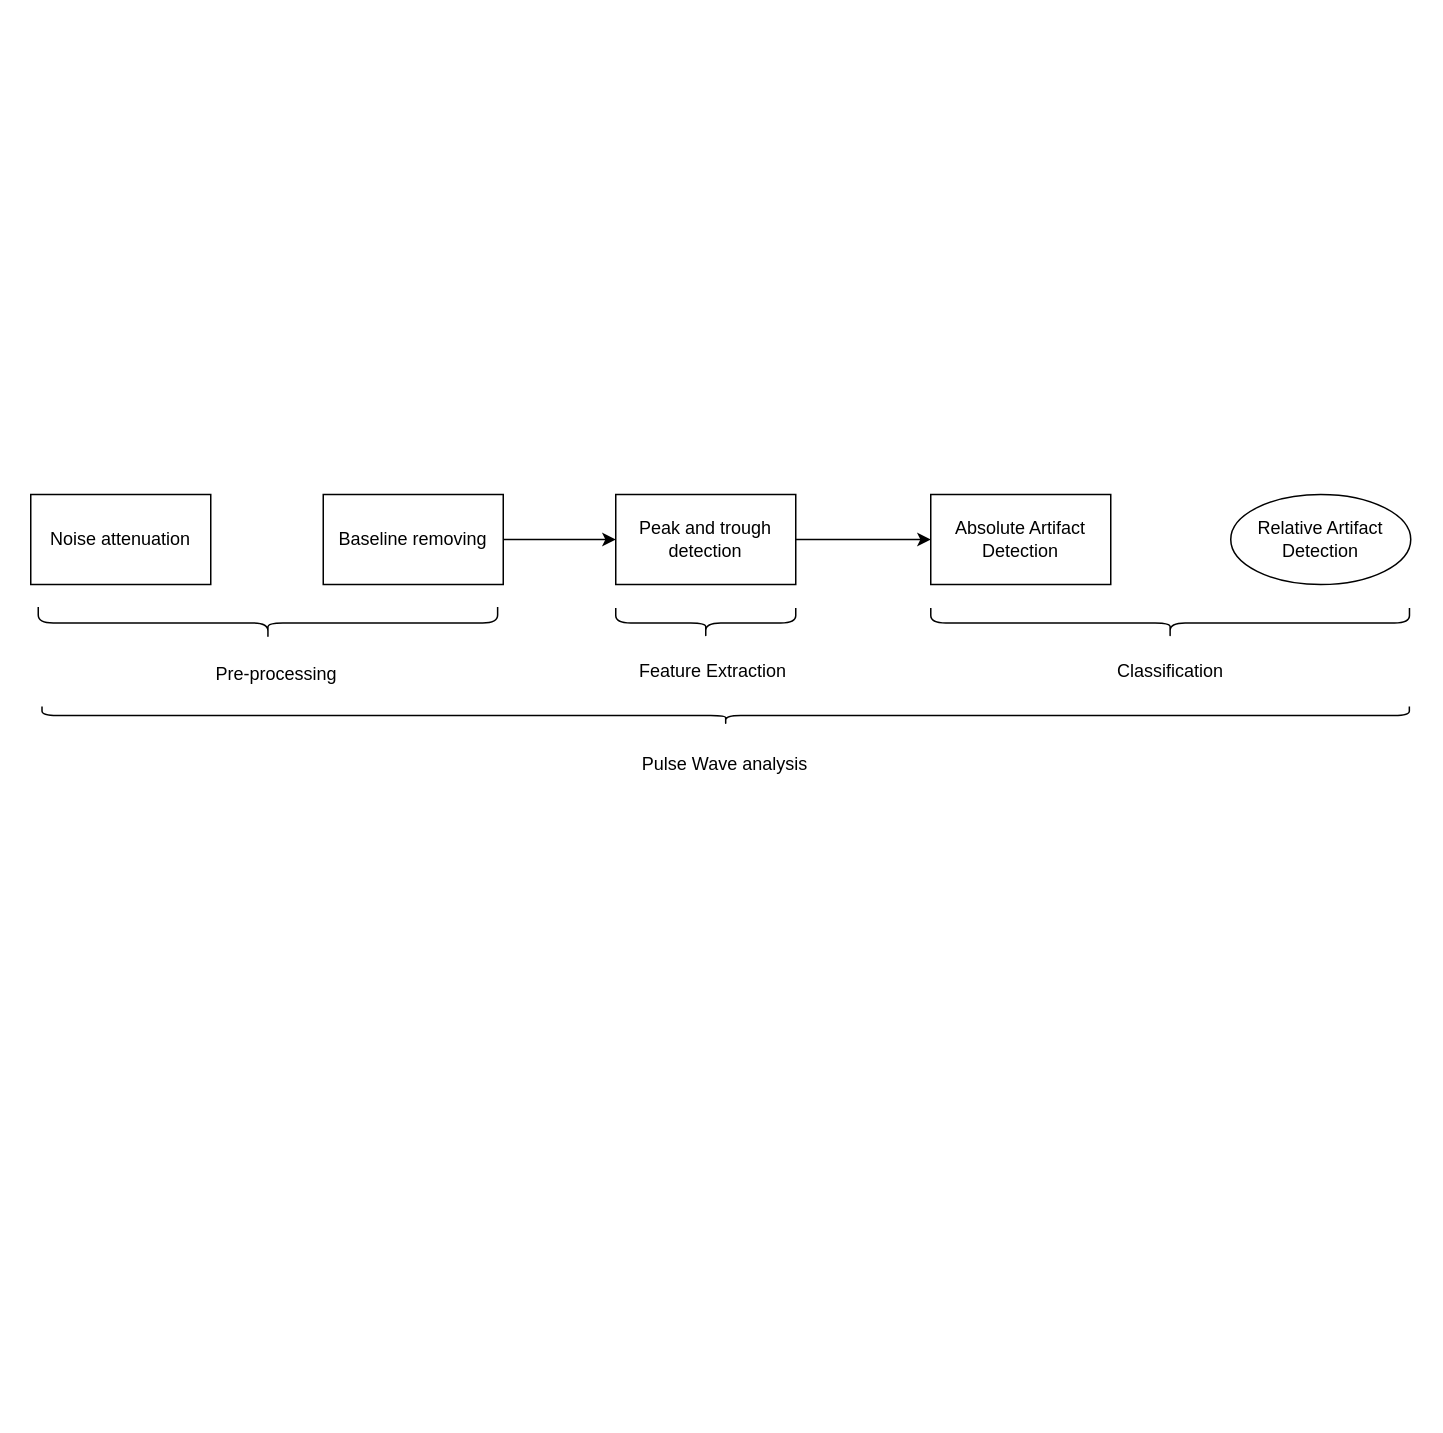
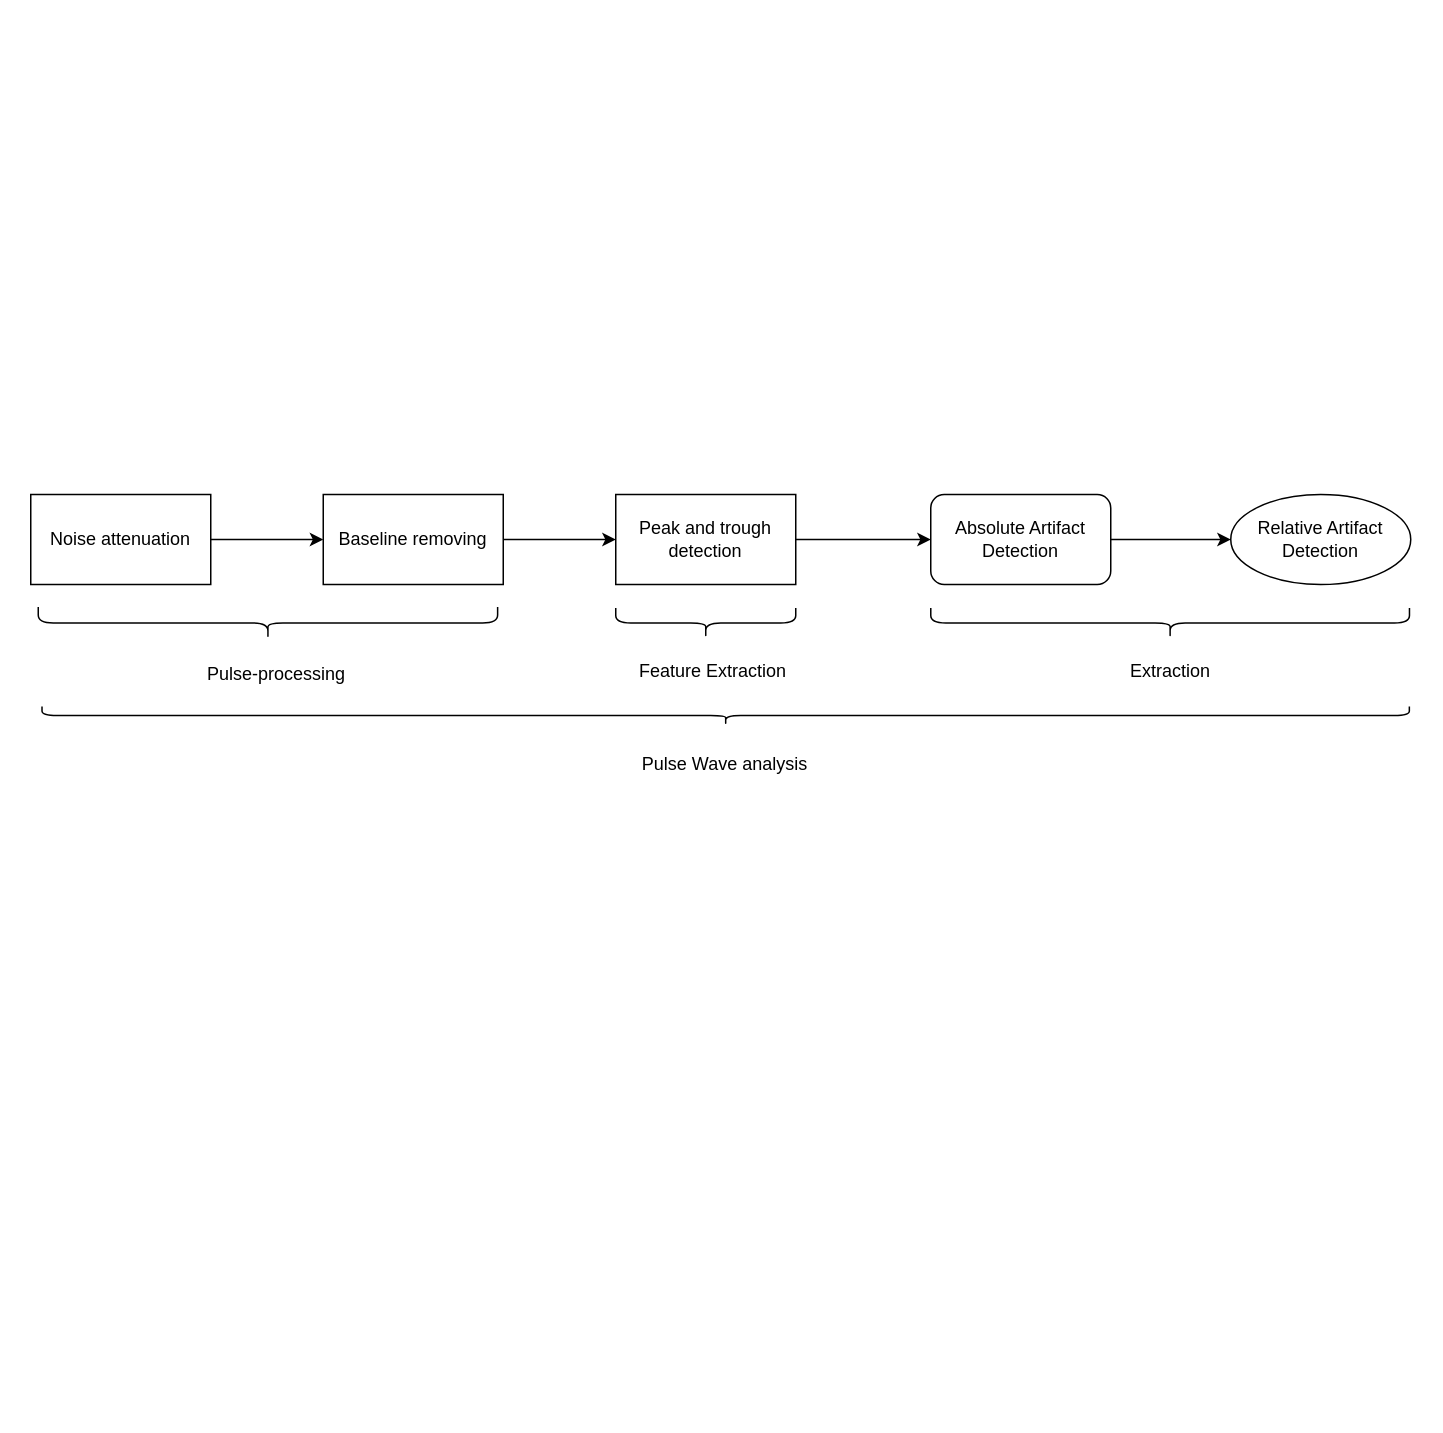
+ <mxCell id="15" value="" style="endArrow=classic;html=1;rounded=0;exitX=1;exitY=0.5;exitDx=0;exitDy=0;entryX=0;entryY=0.5;entryDx=0;entryDy=0;" edge="1" parent="1" source="2" target="3"><mxGeometry width="50" height="50" relative="1" as="geometry"><mxPoint x="340" y="509" as="sourcePoint" /><mxPoint x="390" y="459" as="targetPoint" /></mxGeometry></mxCell>
- <mxCell id="5" value="Absolute Artifact Detection" style="rounded=0;whiteSpace=wrap;html=1;" vertex="1" parent="1"><mxGeometry x="620" y="329" width="120" height="60" as="geometry" /></mxCell>
+ <mxCell id="5" value="Absolute Artifact Detection" style="whiteSpace=wrap;html=1;rounded=1;" vertex="1" parent="1"><mxGeometry x="620" y="329" width="120" height="60" as="geometry" /></mxCell>
+ <mxCell id="18" value="" style="endArrow=classic;html=1;rounded=0;exitX=1;exitY=0.5;exitDx=0;exitDy=0;entryX=0;entryY=0.5;entryDx=0;entryDy=0;" edge="1" parent="1" source="5" target="6"><mxGeometry width="50" height="50" relative="1" as="geometry"><mxPoint x="570" y="509" as="sourcePoint" /><mxPoint x="620" y="459" as="targetPoint" /></mxGeometry></mxCell>
- <mxCell id="12" value="Classification" style="text;html=1;strokeColor=none;fillColor=none;align=center;verticalAlign=middle;whiteSpace=wrap;rounded=0;" vertex="1" parent="1"><mxGeometry x="729.79" y="429" width="99.57" height="35" as="geometry" /></mxCell>
+ <mxCell id="12" value="Extraction" style="text;html=1;strokeColor=none;fillColor=none;align=center;verticalAlign=middle;whiteSpace=wrap;rounded=0;" vertex="1" parent="1"><mxGeometry x="729.79" y="429" width="99.57" height="35" as="geometry" /></mxCell>
- <mxCell id="8" value="Pre-processing" style="text;html=1;strokeColor=none;fillColor=none;align=center;verticalAlign=middle;whiteSpace=wrap;rounded=0;" vertex="1" parent="1"><mxGeometry x="130" y="429" width="108.13" height="40" as="geometry" /></mxCell>
+ <mxCell id="8" value="Pulse-processing" style="text;html=1;strokeColor=none;fillColor=none;align=center;verticalAlign=middle;whiteSpace=wrap;rounded=0;" vertex="1" parent="1"><mxGeometry x="130" y="429" width="108.13" height="40" as="geometry" /></mxCell>
